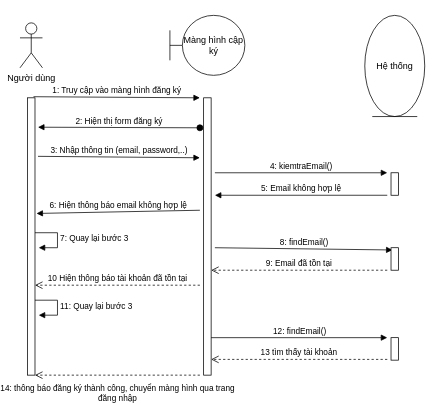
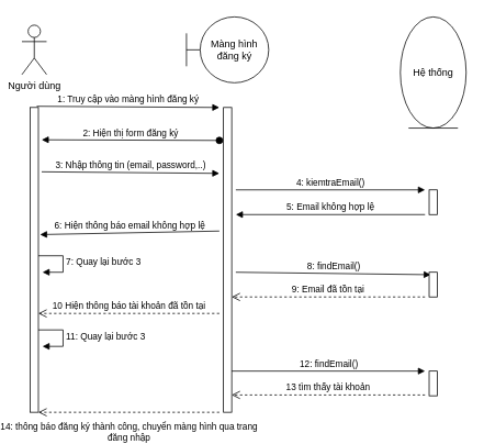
- <mxCell id="4" value="Màng hình cập ký" style="shape=umlBoundary;whiteSpace=wrap;html=1;" parent="1" vertex="1"><mxGeometry x="220" y="20" width="100" height="80" as="geometry" /></mxCell>
+ <mxCell id="4" value="Màng hình đăng ký" style="shape=umlBoundary;whiteSpace=wrap;html=1;" parent="1" vertex="1"><mxGeometry x="220" y="20" width="100" height="80" as="geometry" /></mxCell>
